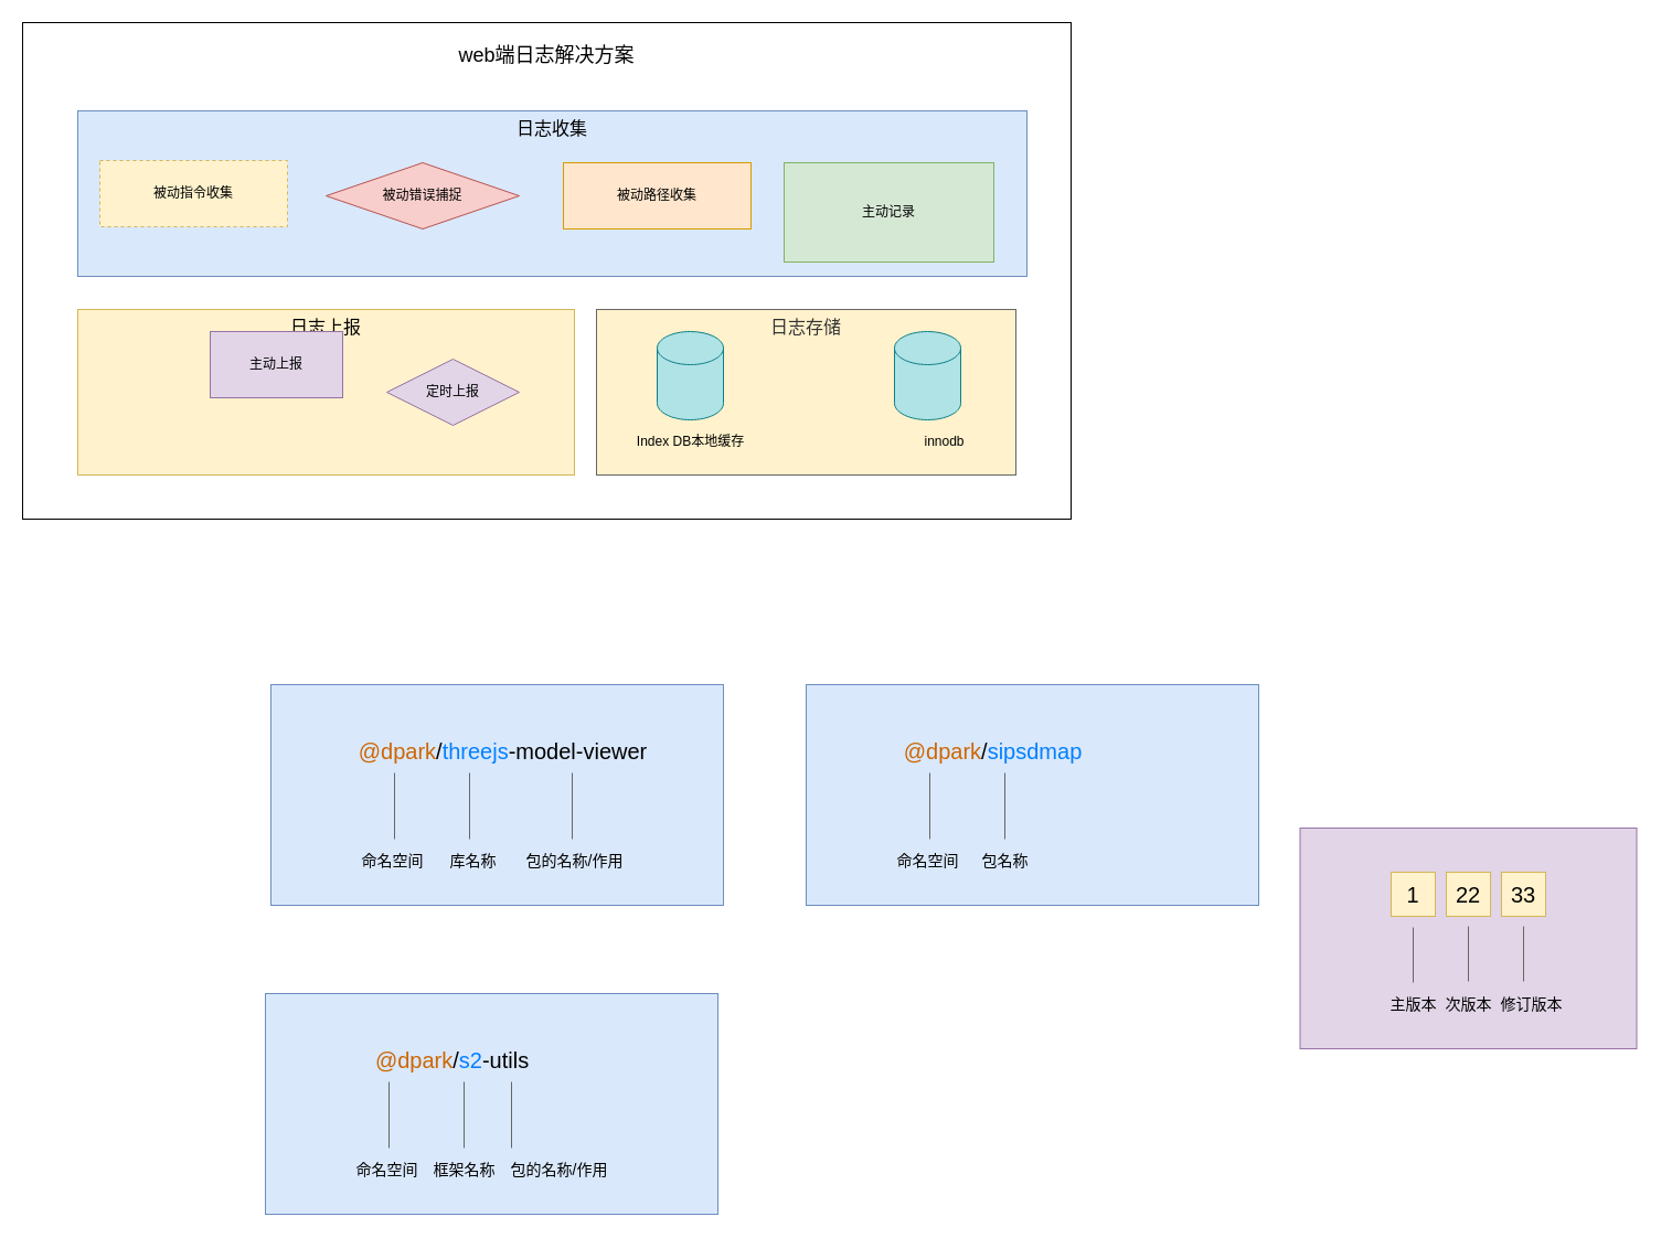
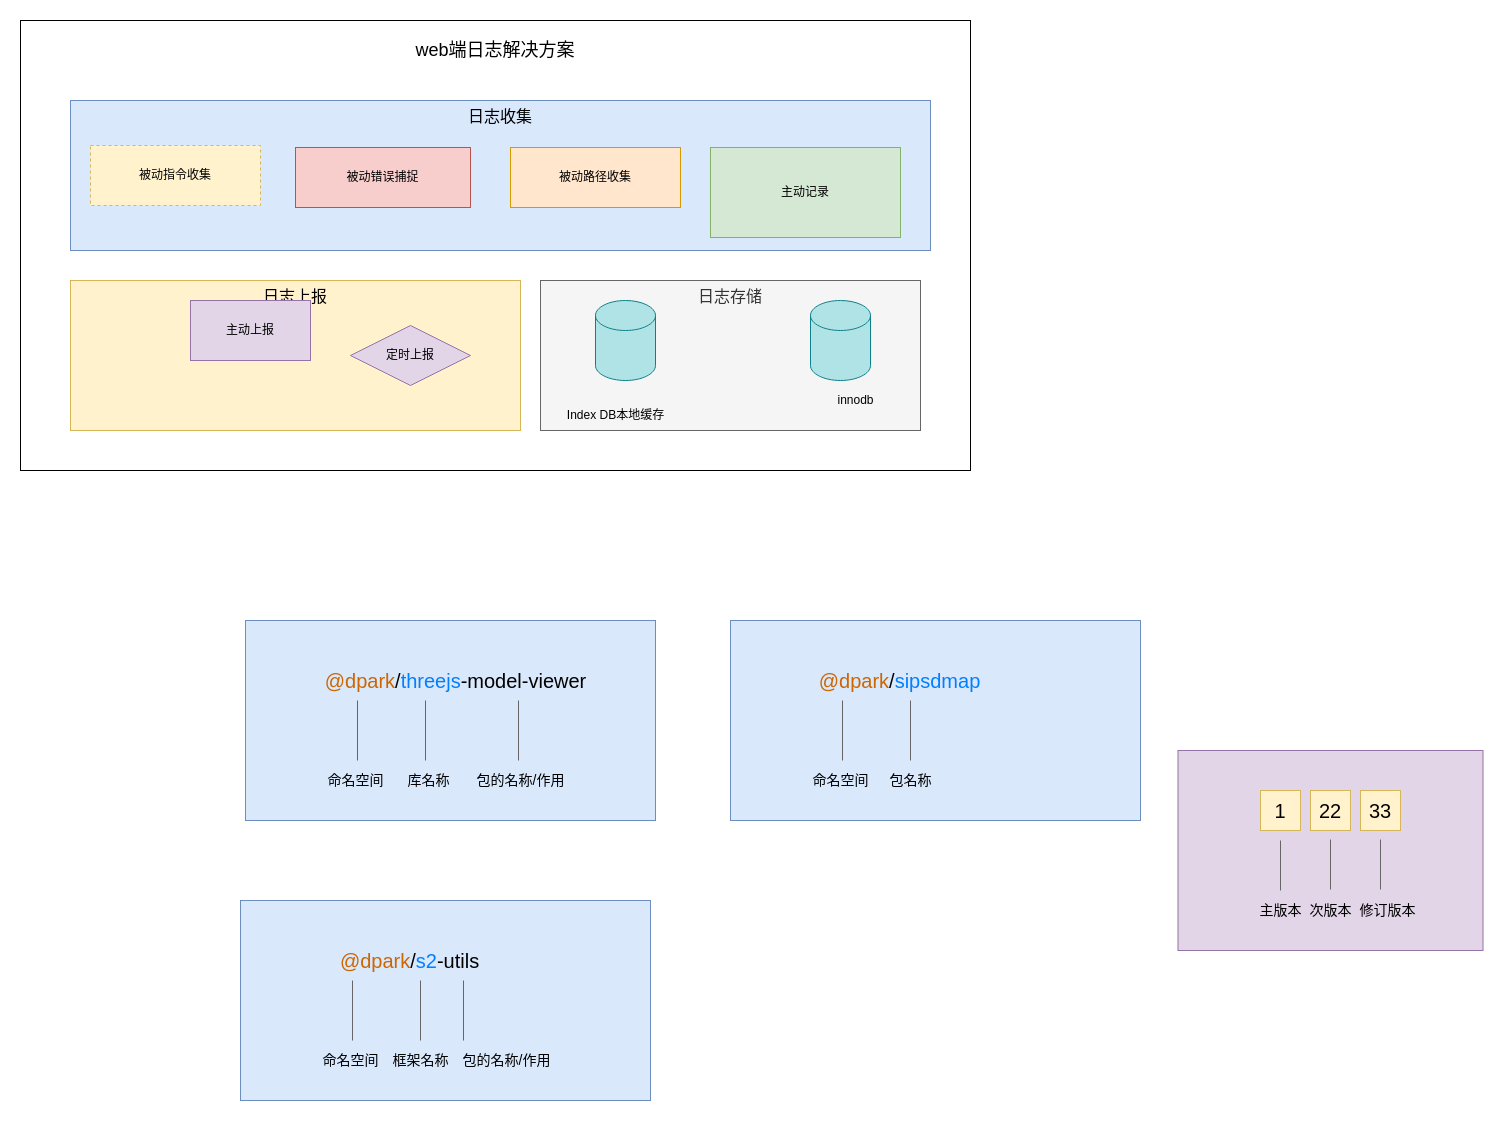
- <mxCell id="9" value="被动错误捕捉" style="rhombus;whiteSpace=wrap;html=1;fillColor=#f8cecc;strokeColor=#b85450;" parent="1" vertex="1"><mxGeometry x="295" y="147" width="175" height="60" as="geometry" /></mxCell>
+ <mxCell id="9" value="被动错误捕捉" style="rounded=0;whiteSpace=wrap;html=1;fillColor=#f8cecc;strokeColor=#b85450;" parent="1" vertex="1"><mxGeometry x="295" y="147" width="175" height="60" as="geometry" /></mxCell>
- <mxCell id="5" value="&lt;span style=&quot;font-size: 16px&quot;&gt;日志存储&lt;/span&gt;" style="rounded=0;whiteSpace=wrap;html=1;verticalAlign=top;fillColor=#fff2cc;strokeColor=#666666;fontColor=#333333;" parent="1" vertex="1"><mxGeometry x="540" y="280" width="380" height="150" as="geometry" /></mxCell>
+ <mxCell id="5" value="&lt;span style=&quot;font-size: 16px&quot;&gt;日志存储&lt;/span&gt;" style="rounded=0;whiteSpace=wrap;html=1;verticalAlign=top;fillColor=#f5f5f5;strokeColor=#666666;fontColor=#333333;" parent="1" vertex="1"><mxGeometry x="540" y="280" width="380" height="150" as="geometry" /></mxCell>
- <mxCell id="12" value="Index DB本地缓存" style="text;html=1;strokeColor=none;fillColor=none;align=center;verticalAlign=middle;whiteSpace=wrap;rounded=0;" parent="1" vertex="1"><mxGeometry x="572.5" y="390" width="105" height="20" as="geometry" /></mxCell>
+ <mxCell id="12" value="Index DB本地缓存" style="text;html=1;strokeColor=none;fillColor=none;align=center;verticalAlign=middle;whiteSpace=wrap;rounded=0;" parent="1" vertex="1"><mxGeometry x="562.5" y="405" width="105" height="20" as="geometry" /></mxCell>
